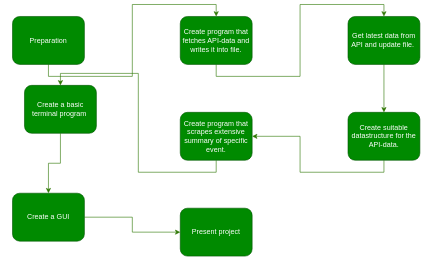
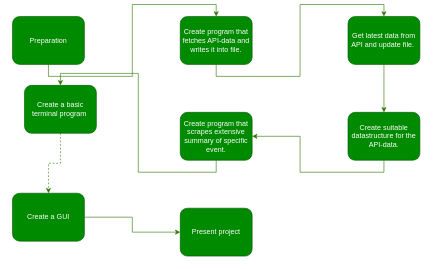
- <mxCell id="12" style="edgeStyle=orthogonalEdgeStyle;rounded=0;orthogonalLoop=1;jettySize=auto;html=1;exitX=0.5;exitY=1;exitDx=0;exitDy=0;entryX=0.5;entryY=0;entryDx=0;entryDy=0;fillColor=#60a917;strokeColor=#2D7600;" parent="1" source="13" target="15" edge="1"><mxGeometry relative="1" as="geometry" /></mxCell>
+ <mxCell id="12" style="edgeStyle=orthogonalEdgeStyle;rounded=0;orthogonalLoop=1;jettySize=auto;html=1;exitX=0.5;exitY=1;exitDx=0;exitDy=0;entryX=0.5;entryY=0;entryDx=0;entryDy=0;fillColor=#60a917;strokeColor=#2D7600;dashed=1;" parent="1" source="13" target="15" edge="1"><mxGeometry relative="1" as="geometry" /></mxCell>
